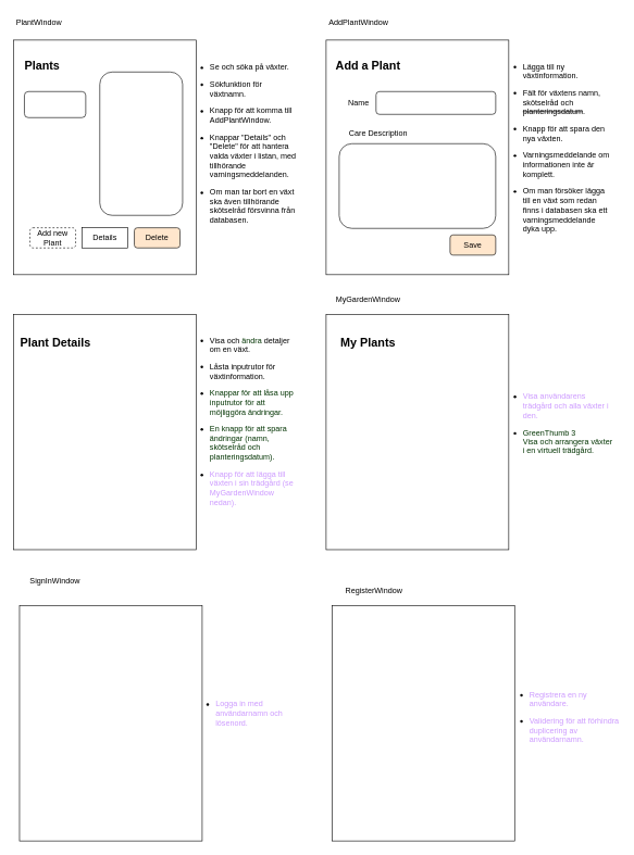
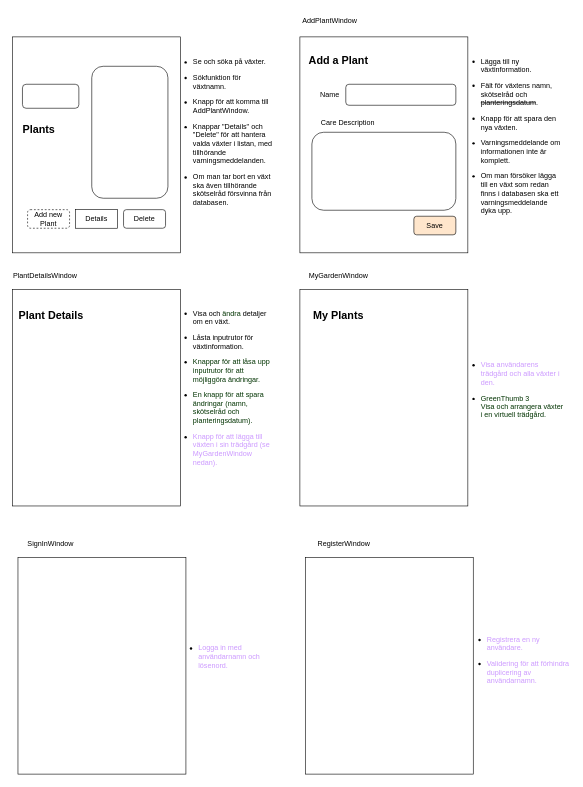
- <mxCell id="7" value="PlantWindow" style="text;html=1;strokeColor=none;fillColor=none;align=center;verticalAlign=middle;whiteSpace=wrap;rounded=0;" vertex="1" parent="1"><mxGeometry x="29" y="20" width="60" height="30" as="geometry" /></mxCell>
- <mxCell id="31" value="&lt;h2&gt;Plants&lt;/h2&gt;" style="text;html=1;strokeColor=none;fillColor=none;align=center;verticalAlign=middle;whiteSpace=wrap;rounded=0;" vertex="1" parent="1"><mxGeometry x="29" y="80" width="70" height="40" as="geometry" /></mxCell>
+ <mxCell id="31" value="&lt;h2&gt;Plants&lt;/h2&gt;" style="text;html=1;strokeColor=none;fillColor=none;align=center;verticalAlign=middle;whiteSpace=wrap;rounded=0;" vertex="1" parent="1"><mxGeometry x="29" y="195" width="70" height="40" as="geometry" /></mxCell>
- <mxCell id="22" value="Delete" style="rounded=1;whiteSpace=wrap;html=1;fillColor=#ffe6cc;" vertex="1" parent="1"><mxGeometry x="205" y="349" width="70" height="31" as="geometry" /></mxCell>
+ <mxCell id="22" value="Delete" style="rounded=1;whiteSpace=wrap;html=1;" vertex="1" parent="1"><mxGeometry x="205" y="349" width="70" height="31" as="geometry" /></mxCell>
+ <mxCell id="8" value="PlantDetailsWindow" style="text;html=1;strokeColor=none;fillColor=none;align=center;verticalAlign=middle;whiteSpace=wrap;rounded=0;" vertex="1" parent="1"><mxGeometry x="20" y="443" width="109" height="31" as="geometry" /></mxCell>
- <mxCell id="16" value="SignInWindow" style="text;html=1;strokeColor=none;fillColor=none;align=center;verticalAlign=middle;whiteSpace=wrap;rounded=0;" vertex="1" parent="1"><mxGeometry x="29" y="875" width="109" height="31" as="geometry" /></mxCell>
+ <mxCell id="16" value="SignInWindow" style="text;html=1;strokeColor=none;fillColor=none;align=center;verticalAlign=middle;whiteSpace=wrap;rounded=0;" vertex="1" parent="1"><mxGeometry x="29" y="890" width="109" height="31" as="geometry" /></mxCell>
